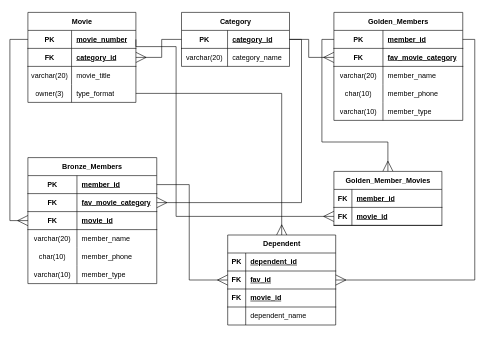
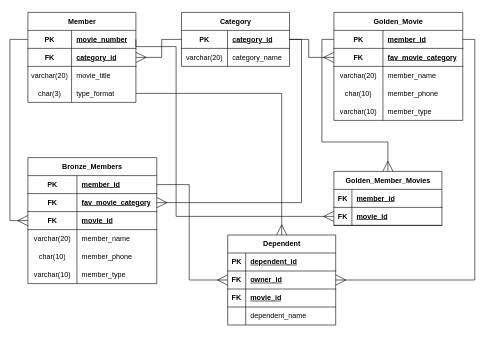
- <mxCell id="2" value="Movie" style="shape=table;startSize=30;container=1;collapsible=1;childLayout=tableLayout;fixedRows=1;rowLines=0;fontStyle=1;align=center;resizeLast=1;html=1;" vertex="1" parent="1"><mxGeometry x="20" y="20" width="180" height="150" as="geometry" /></mxCell>
+ <mxCell id="2" value="Member" style="shape=table;startSize=30;container=1;collapsible=1;childLayout=tableLayout;fixedRows=1;rowLines=0;fontStyle=1;align=center;resizeLast=1;html=1;" vertex="1" parent="1"><mxGeometry x="20" y="20" width="180" height="150" as="geometry" /></mxCell>
- <mxCell id="15" value="Golden_Members" style="shape=table;startSize=30;container=1;collapsible=1;childLayout=tableLayout;fixedRows=1;rowLines=0;fontStyle=1;align=center;resizeLast=1;html=1;" vertex="1" parent="1"><mxGeometry x="530" y="20" width="214.75" height="180" as="geometry" /></mxCell>
+ <mxCell id="15" value="Golden_Movie" style="shape=table;startSize=30;container=1;collapsible=1;childLayout=tableLayout;fixedRows=1;rowLines=0;fontStyle=1;align=center;resizeLast=1;html=1;" vertex="1" parent="1"><mxGeometry x="530" y="20" width="214.75" height="180" as="geometry" /></mxCell>
- <mxCell id="13" value="owner(3)" style="shape=partialRectangle;connectable=0;fillColor=none;top=0;left=0;bottom=0;right=0;editable=1;overflow=hidden;whiteSpace=wrap;html=1;" vertex="1" parent="12"><mxGeometry width="72.75" height="30" as="geometry"><mxRectangle width="72.75" height="30" as="alternateBounds" /></mxGeometry></mxCell>
+ <mxCell id="13" value="char(3)" style="shape=partialRectangle;connectable=0;fillColor=none;top=0;left=0;bottom=0;right=0;editable=1;overflow=hidden;whiteSpace=wrap;html=1;" vertex="1" parent="12"><mxGeometry width="72.75" height="30" as="geometry"><mxRectangle width="72.75" height="30" as="alternateBounds" /></mxGeometry></mxCell>
- <mxCell id="76" value="fav_id" style="shape=partialRectangle;connectable=0;fillColor=none;top=0;left=0;bottom=0;right=0;align=left;spacingLeft=6;fontStyle=5;overflow=hidden;whiteSpace=wrap;html=1;" vertex="1" parent="74"><mxGeometry x="30" width="150" height="30" as="geometry"><mxRectangle width="150" height="30" as="alternateBounds" /></mxGeometry></mxCell>
+ <mxCell id="76" value="owner_id" style="shape=partialRectangle;connectable=0;fillColor=none;top=0;left=0;bottom=0;right=0;align=left;spacingLeft=6;fontStyle=5;overflow=hidden;whiteSpace=wrap;html=1;" vertex="1" parent="74"><mxGeometry x="30" width="150" height="30" as="geometry"><mxRectangle width="150" height="30" as="alternateBounds" /></mxGeometry></mxCell>
